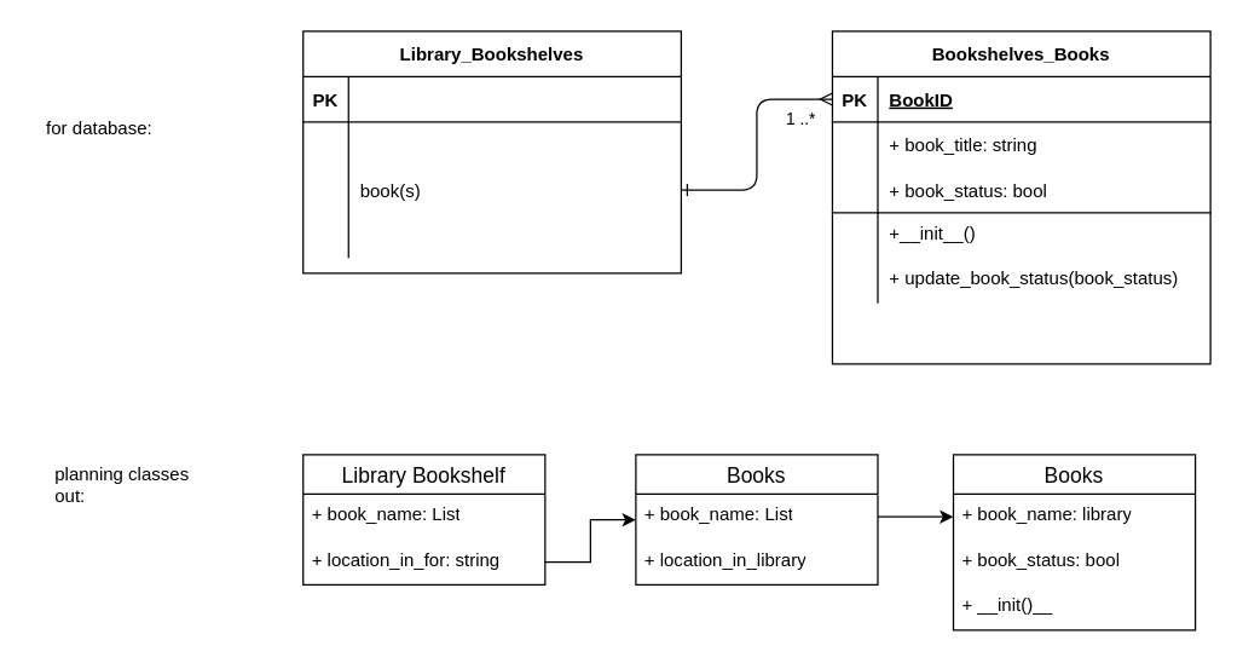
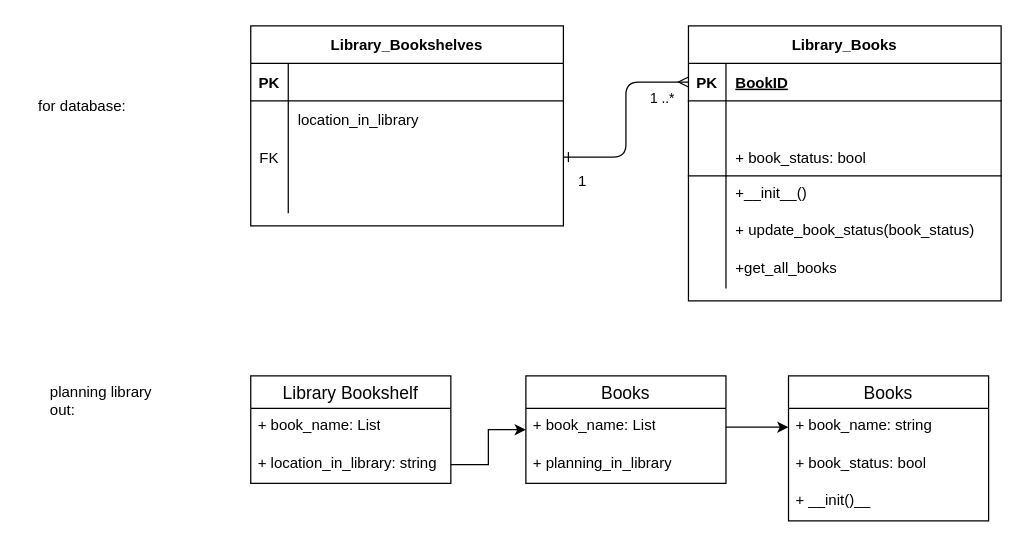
- <mxCell id="2" value="Bookshelves_Books" style="shape=table;startSize=30;container=1;collapsible=1;childLayout=tableLayout;fixedRows=1;rowLines=0;fontStyle=1;align=center;resizeLast=1;" parent="1" vertex="1"><mxGeometry x="550" y="20" width="250" height="220" as="geometry" /></mxCell>
+ <mxCell id="2" value="Library_Books" style="shape=table;startSize=30;container=1;collapsible=1;childLayout=tableLayout;fixedRows=1;rowLines=0;fontStyle=1;align=center;resizeLast=1;" parent="1" vertex="1"><mxGeometry x="550" y="20" width="250" height="220" as="geometry" /></mxCell>
+ <mxCell id="26" value="location_in_library" style="shape=partialRectangle;overflow=hidden;connectable=0;fillColor=none;top=0;left=0;bottom=0;right=0;align=left;spacingLeft=6;" vertex="1" parent="24"><mxGeometry x="30" width="220" height="30" as="geometry"><mxRectangle width="220" height="30" as="alternateBounds" /></mxGeometry></mxCell>
- <mxCell id="8" value="+ book_title: string    " style="shape=partialRectangle;overflow=hidden;connectable=0;fillColor=none;top=0;left=0;bottom=0;right=0;align=left;spacingLeft=6;" parent="6" vertex="1"><mxGeometry x="30" width="220" height="30" as="geometry"><mxRectangle width="220" height="30" as="alternateBounds" /></mxGeometry></mxCell>
+ <mxCell id="28" value="FK" style="shape=partialRectangle;overflow=hidden;connectable=0;fillColor=none;top=0;left=0;bottom=0;right=0;" vertex="1" parent="27"><mxGeometry width="30" height="30" as="geometry"><mxRectangle width="30" height="30" as="alternateBounds" /></mxGeometry></mxCell>
- <mxCell id="29" value="book(s)" style="shape=partialRectangle;overflow=hidden;connectable=0;fillColor=none;top=0;left=0;bottom=0;right=0;align=left;spacingLeft=6;" vertex="1" parent="27"><mxGeometry x="30" width="220" height="30" as="geometry"><mxRectangle width="220" height="30" as="alternateBounds" /></mxGeometry></mxCell>
+ <mxCell id="36" value="1" style="text;html=1;align=center;verticalAlign=middle;resizable=0;points=[];autosize=1;strokeColor=none;fillColor=none;" vertex="1" parent="1"><mxGeometry x="450" y="130" width="30" height="30" as="geometry" /></mxCell>
+ <mxCell id="20" value="+get_all_books" style="shape=partialRectangle;overflow=hidden;connectable=0;fillColor=none;top=0;left=0;bottom=0;right=0;align=left;spacingLeft=6;verticalAlign=top;" vertex="1" parent="18"><mxGeometry x="30" width="220" height="30" as="geometry"><mxRectangle width="220" height="30" as="alternateBounds" /></mxGeometry></mxCell>
- <mxCell id="38" value="planning classes&lt;br&gt;&lt;div style=&quot;text-align: left;&quot;&gt;&lt;span style=&quot;background-color: initial;&quot;&gt;out:&lt;/span&gt;&lt;/div&gt;" style="text;html=1;align=center;verticalAlign=middle;resizable=0;points=[];autosize=1;strokeColor=none;fillColor=none;" vertex="1" parent="1"><mxGeometry x="25" y="300" width="110" height="40" as="geometry" /></mxCell>
+ <mxCell id="38" value="planning library&lt;br&gt;&lt;div style=&quot;text-align: left;&quot;&gt;&lt;span style=&quot;background-color: initial;&quot;&gt;out:&lt;/span&gt;&lt;/div&gt;" style="text;html=1;align=center;verticalAlign=middle;resizable=0;points=[];autosize=1;strokeColor=none;fillColor=none;" vertex="1" parent="1"><mxGeometry x="25" y="300" width="110" height="40" as="geometry" /></mxCell>
- <mxCell id="47" value="+ book_name: library" style="text;strokeColor=none;fillColor=none;spacingLeft=4;spacingRight=4;overflow=hidden;rotatable=0;points=[[0,0.5],[1,0.5]];portConstraint=eastwest;fontSize=12;whiteSpace=wrap;html=1;" vertex="1" parent="46"><mxGeometry y="26" width="160" height="30" as="geometry" /></mxCell>
+ <mxCell id="47" value="+ book_name: string" style="text;strokeColor=none;fillColor=none;spacingLeft=4;spacingRight=4;overflow=hidden;rotatable=0;points=[[0,0.5],[1,0.5]];portConstraint=eastwest;fontSize=12;whiteSpace=wrap;html=1;" vertex="1" parent="46"><mxGeometry y="26" width="160" height="30" as="geometry" /></mxCell>
- <mxCell id="41" value="+ location_in_for: string" style="text;strokeColor=none;fillColor=none;spacingLeft=4;spacingRight=4;overflow=hidden;rotatable=0;points=[[0,0.5],[1,0.5]];portConstraint=eastwest;fontSize=12;whiteSpace=wrap;html=1;" vertex="1" parent="39"><mxGeometry y="56" width="160" height="30" as="geometry" /></mxCell>
+ <mxCell id="41" value="+ location_in_library: string" style="text;strokeColor=none;fillColor=none;spacingLeft=4;spacingRight=4;overflow=hidden;rotatable=0;points=[[0,0.5],[1,0.5]];portConstraint=eastwest;fontSize=12;whiteSpace=wrap;html=1;" vertex="1" parent="39"><mxGeometry y="56" width="160" height="30" as="geometry" /></mxCell>
- <mxCell id="44" value="+ location_in_library" style="text;strokeColor=none;fillColor=none;spacingLeft=4;spacingRight=4;overflow=hidden;rotatable=0;points=[[0,0.5],[1,0.5]];portConstraint=eastwest;fontSize=12;whiteSpace=wrap;html=1;" vertex="1" parent="42"><mxGeometry y="56" width="160" height="30" as="geometry" /></mxCell>
+ <mxCell id="44" value="+ planning_in_library" style="text;strokeColor=none;fillColor=none;spacingLeft=4;spacingRight=4;overflow=hidden;rotatable=0;points=[[0,0.5],[1,0.5]];portConstraint=eastwest;fontSize=12;whiteSpace=wrap;html=1;" vertex="1" parent="42"><mxGeometry y="56" width="160" height="30" as="geometry" /></mxCell>
